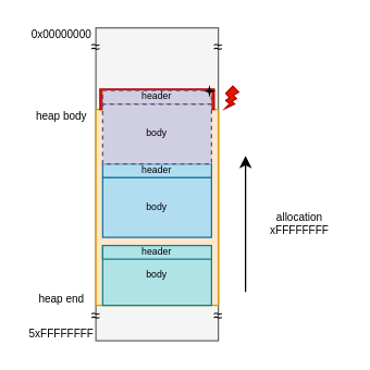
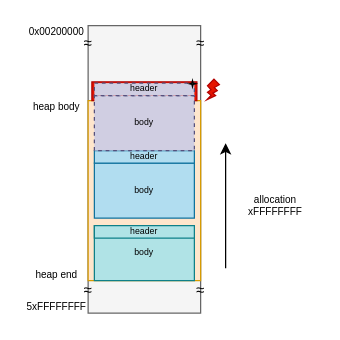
- <mxCell id="3" value="0x00000000" style="text;html=1;align=center;verticalAlign=middle;whiteSpace=wrap;rounded=0;fontSize=8;" vertex="1" parent="1"><mxGeometry x="20" y="20" width="50" height="10" as="geometry" /></mxCell>
+ <mxCell id="3" value="0x00200000" style="text;html=1;align=center;verticalAlign=middle;whiteSpace=wrap;rounded=0;fontSize=8;" vertex="1" parent="1"><mxGeometry x="20" y="20" width="50" height="10" as="geometry" /></mxCell>
